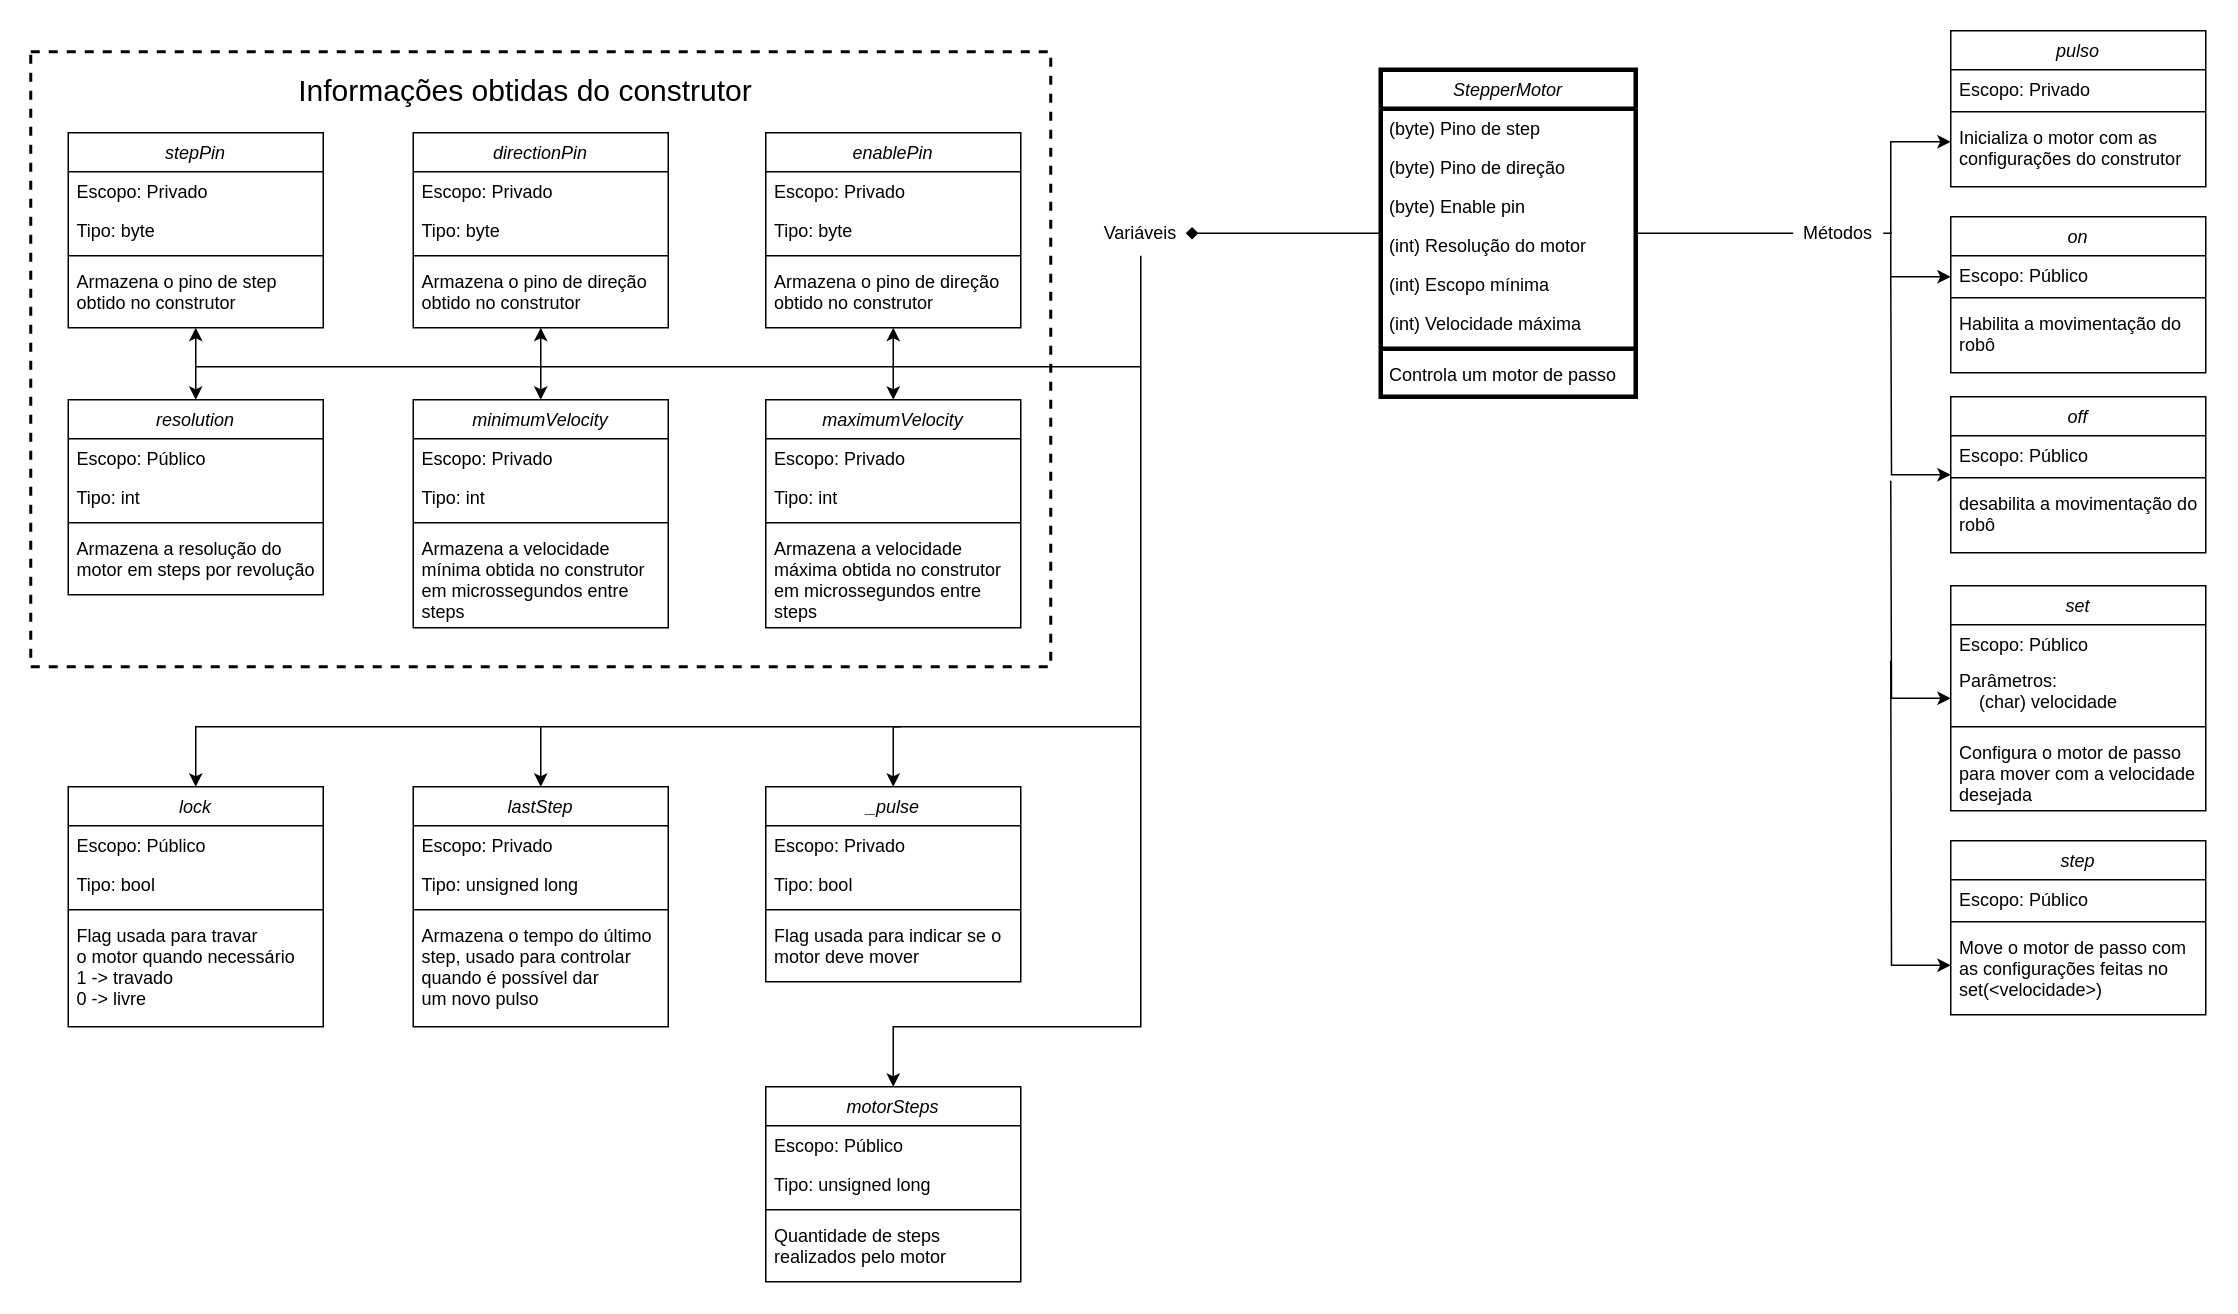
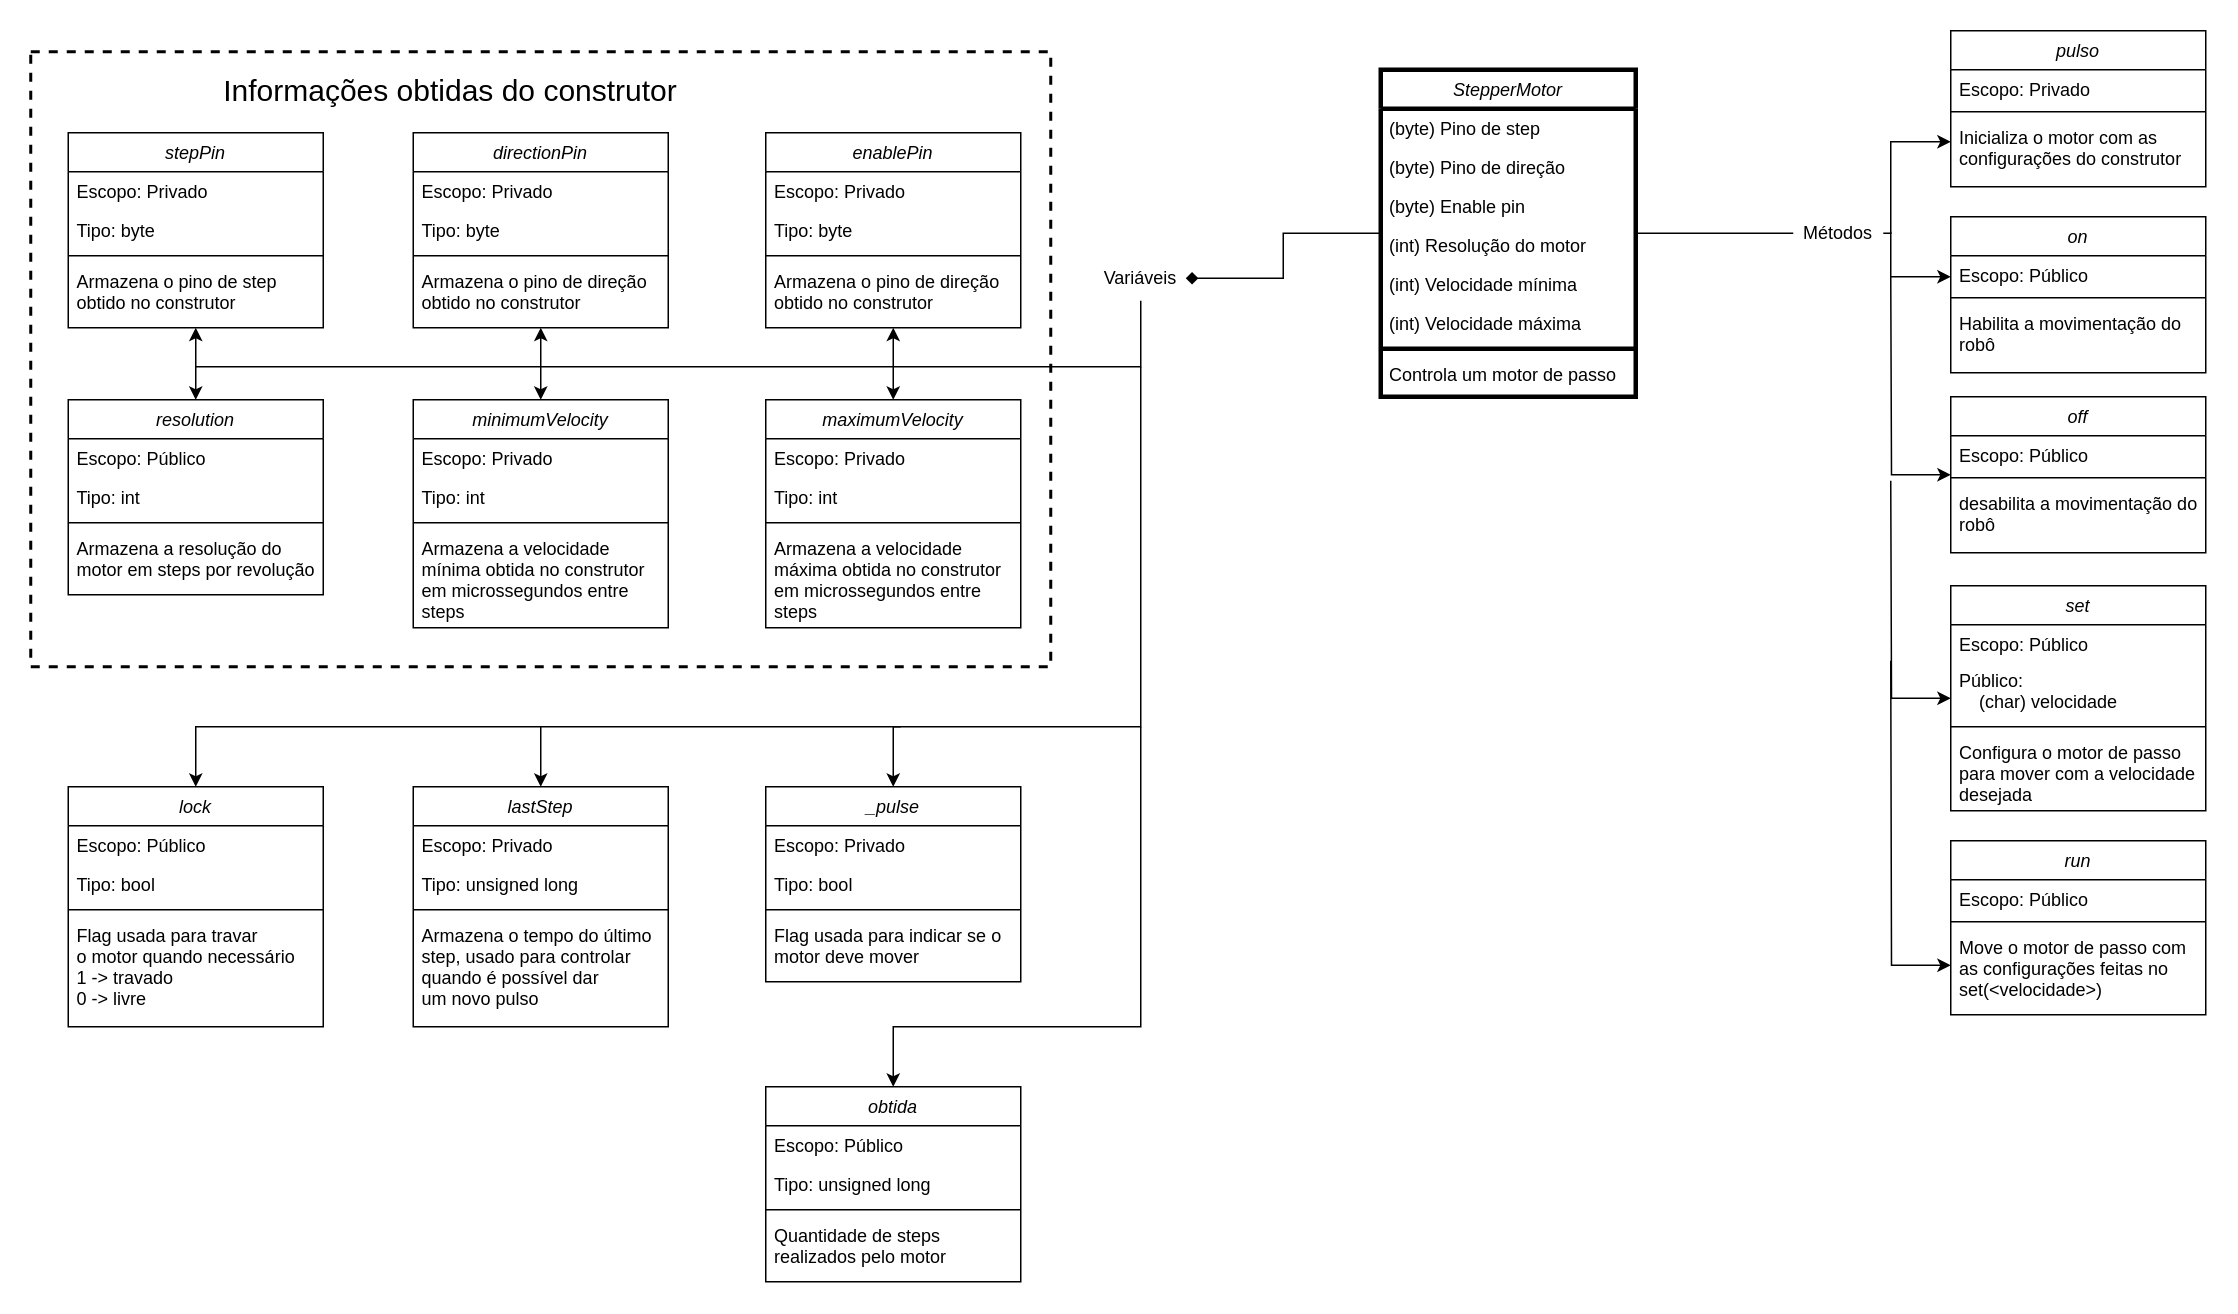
- <mxCell id="73" value="Informações obtidas do construtor" style="text;html=1;strokeColor=none;fillColor=none;align=center;verticalAlign=middle;whiteSpace=wrap;rounded=0;dashed=1;fontSize=20;" vertex="1" parent="1"><mxGeometry x="170" y="44" width="360" height="30" as="geometry" /></mxCell>
+ <mxCell id="73" value="Informações obtidas do construtor" style="text;html=1;strokeColor=none;fillColor=none;align=center;verticalAlign=middle;whiteSpace=wrap;rounded=0;dashed=1;fontSize=20;" vertex="1" parent="1"><mxGeometry x="120" y="44" width="360" height="30" as="geometry" /></mxCell>
- <mxCell id="54" value="Variáveis" style="text;html=1;strokeColor=none;fillColor=none;align=center;verticalAlign=middle;whiteSpace=wrap;rounded=0;" vertex="1" parent="1"><mxGeometry x="730" y="140" width="60" height="30" as="geometry" /></mxCell>
+ <mxCell id="54" value="Variáveis" style="text;html=1;strokeColor=none;fillColor=none;align=center;verticalAlign=middle;whiteSpace=wrap;rounded=0;" vertex="1" parent="1"><mxGeometry x="730" y="170" width="60" height="30" as="geometry" /></mxCell>
- <mxCell id="9" value="(int) Escopo mínima" style="text;align=left;verticalAlign=top;spacingLeft=4;spacingRight=4;overflow=hidden;rotatable=0;points=[[0,0.5],[1,0.5]];portConstraint=eastwest;rounded=0;shadow=0;html=0;strokeWidth=3;" vertex="1" parent="4"><mxGeometry y="130" width="170" height="26" as="geometry" /></mxCell>
+ <mxCell id="9" value="(int) Velocidade mínima" style="text;align=left;verticalAlign=top;spacingLeft=4;spacingRight=4;overflow=hidden;rotatable=0;points=[[0,0.5],[1,0.5]];portConstraint=eastwest;rounded=0;shadow=0;html=0;strokeWidth=3;" vertex="1" parent="4"><mxGeometry y="130" width="170" height="26" as="geometry" /></mxCell>
- <mxCell id="81" value="Parâmetros: &#10;    (char) velocidade" style="text;align=left;verticalAlign=top;spacingLeft=4;spacingRight=4;overflow=hidden;rotatable=0;points=[[0,0.5],[1,0.5]];portConstraint=eastwest;rounded=0;shadow=0;html=0;" vertex="1" parent="79"><mxGeometry y="50" width="170" height="40" as="geometry" /></mxCell>
+ <mxCell id="81" value="Público: &#10;    (char) velocidade" style="text;align=left;verticalAlign=top;spacingLeft=4;spacingRight=4;overflow=hidden;rotatable=0;points=[[0,0.5],[1,0.5]];portConstraint=eastwest;rounded=0;shadow=0;html=0;" vertex="1" parent="79"><mxGeometry y="50" width="170" height="40" as="geometry" /></mxCell>
- <mxCell id="84" value="step" style="swimlane;fontStyle=2;align=center;verticalAlign=top;childLayout=stackLayout;horizontal=1;startSize=26;horizontalStack=0;resizeParent=1;resizeLast=0;collapsible=1;marginBottom=0;rounded=0;shadow=0;strokeWidth=1;" vertex="1" parent="1"><mxGeometry x="1300" y="560" width="170" height="116" as="geometry"><mxRectangle x="230" y="140" width="160" height="26" as="alternateBounds" /></mxGeometry></mxCell>
+ <mxCell id="84" value="run" style="swimlane;fontStyle=2;align=center;verticalAlign=top;childLayout=stackLayout;horizontal=1;startSize=26;horizontalStack=0;resizeParent=1;resizeLast=0;collapsible=1;marginBottom=0;rounded=0;shadow=0;strokeWidth=1;" vertex="1" parent="1"><mxGeometry x="1300" y="560" width="170" height="116" as="geometry"><mxRectangle x="230" y="140" width="160" height="26" as="alternateBounds" /></mxGeometry></mxCell>
- <mxCell id="63" value="motorSteps" style="swimlane;fontStyle=2;align=center;verticalAlign=top;childLayout=stackLayout;horizontal=1;startSize=26;horizontalStack=0;resizeParent=1;resizeLast=0;collapsible=1;marginBottom=0;rounded=0;shadow=0;strokeWidth=1;" vertex="1" parent="1"><mxGeometry x="510" y="724" width="170" height="130" as="geometry"><mxRectangle x="-800" y="840" width="160" height="26" as="alternateBounds" /></mxGeometry></mxCell>
+ <mxCell id="63" value="obtida" style="swimlane;fontStyle=2;align=center;verticalAlign=top;childLayout=stackLayout;horizontal=1;startSize=26;horizontalStack=0;resizeParent=1;resizeLast=0;collapsible=1;marginBottom=0;rounded=0;shadow=0;strokeWidth=1;" vertex="1" parent="1"><mxGeometry x="510" y="724" width="170" height="130" as="geometry"><mxRectangle x="-800" y="840" width="160" height="26" as="alternateBounds" /></mxGeometry></mxCell>
